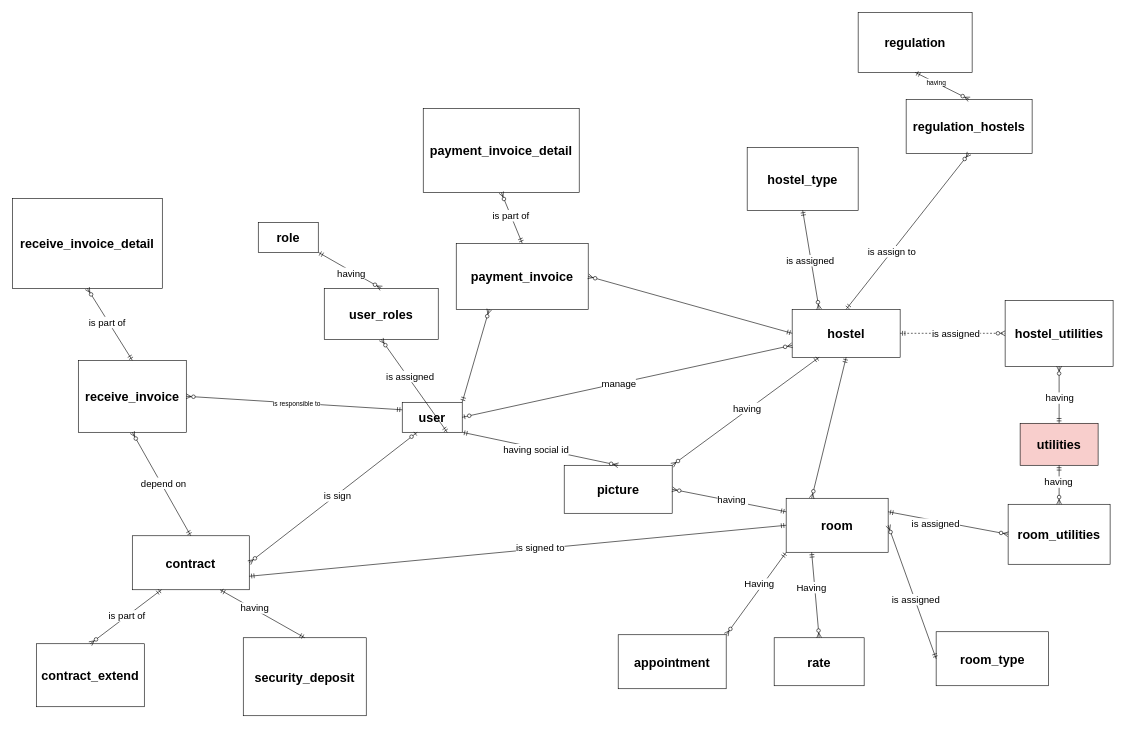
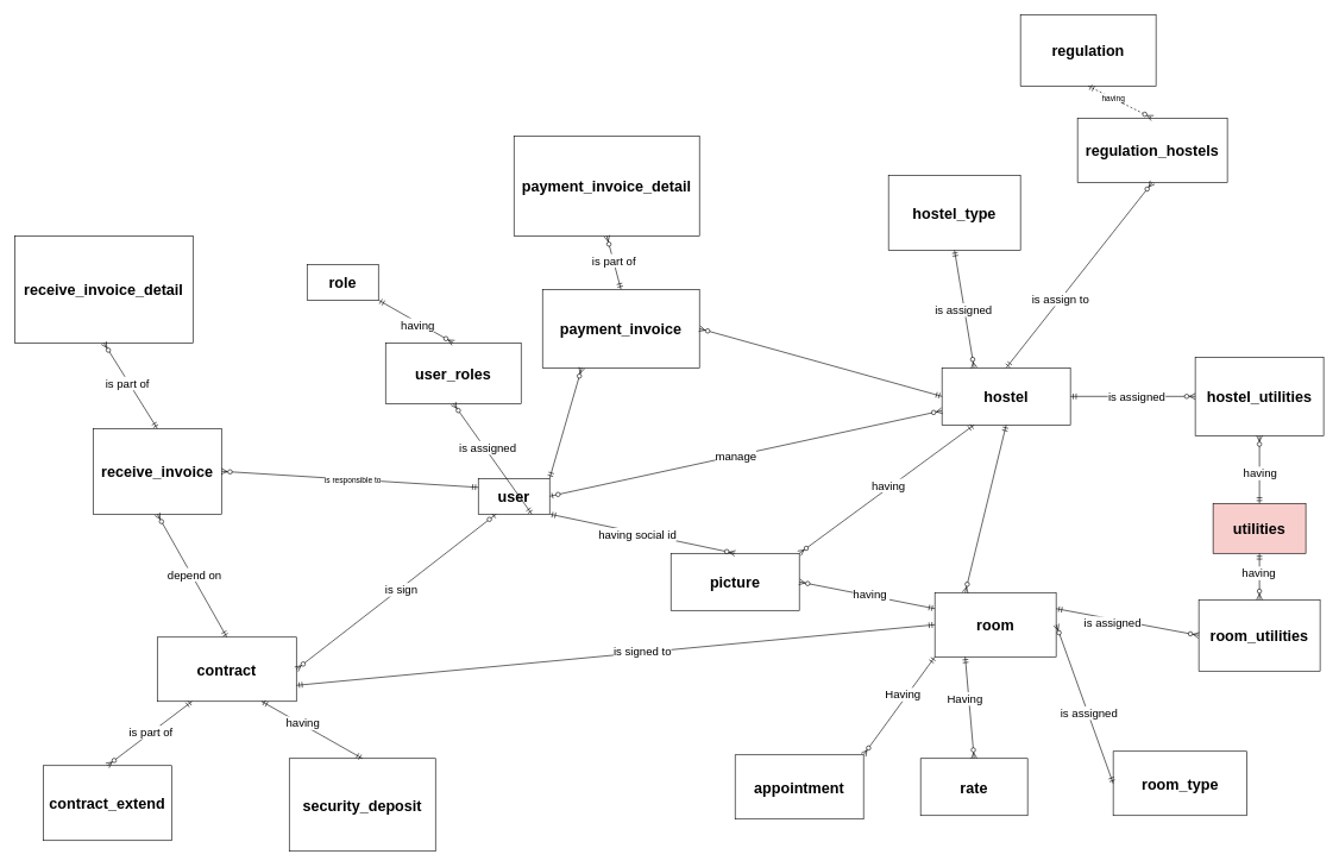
- <mxCell id="41" value="" style="fontSize=12;html=1;endArrow=ERzeroToMany;startArrow=ERmandOne;rounded=0;entryX=0.5;entryY=0;entryDx=0;entryDy=0;exitX=0.5;exitY=1;exitDx=0;exitDy=0;" edge="1" parent="1" source="14" target="15"><mxGeometry width="100" height="100" relative="1" as="geometry"><mxPoint x="1650" y="355" as="sourcePoint" /><mxPoint x="1940" y="360" as="targetPoint" /></mxGeometry></mxCell>
+ <mxCell id="41" value="" style="fontSize=12;html=1;endArrow=ERzeroToMany;startArrow=ERmandOne;rounded=0;entryX=0.5;entryY=0;entryDx=0;entryDy=0;exitX=0.5;exitY=1;exitDx=0;exitDy=0;dashed=1;" edge="1" parent="1" source="14" target="15"><mxGeometry width="100" height="100" relative="1" as="geometry"><mxPoint x="1650" y="355" as="sourcePoint" /><mxPoint x="1940" y="360" as="targetPoint" /></mxGeometry></mxCell>
- <mxCell id="9" value="payment_invoice_detail" style="html=1;dashed=0;whiteSpace=wrap;fontSize=21;fontStyle=1" vertex="1" parent="1"><mxGeometry x="705" y="180" width="260" height="140" as="geometry" /></mxCell>
+ <mxCell id="9" value="payment_invoice_detail" style="html=1;dashed=0;whiteSpace=wrap;fontSize=21;fontStyle=1" vertex="1" parent="1"><mxGeometry x="720" y="190" width="260" height="140" as="geometry" /></mxCell>
- <mxCell id="34" value="" style="fontSize=12;html=1;endArrow=ERzeroToMany;startArrow=ERmandOne;rounded=0;entryX=0;entryY=0.5;entryDx=0;entryDy=0;exitX=1;exitY=0.5;exitDx=0;exitDy=0;dashed=1;" edge="1" parent="1" source="5" target="7"><mxGeometry width="100" height="100" relative="1" as="geometry"><mxPoint x="1525" y="615" as="sourcePoint" /><mxPoint x="1670" y="495" as="targetPoint" /></mxGeometry></mxCell>
+ <mxCell id="34" value="" style="fontSize=12;html=1;endArrow=ERzeroToMany;startArrow=ERmandOne;rounded=0;entryX=0;entryY=0.5;entryDx=0;entryDy=0;exitX=1;exitY=0.5;exitDx=0;exitDy=0;" edge="1" parent="1" source="5" target="7"><mxGeometry width="100" height="100" relative="1" as="geometry"><mxPoint x="1525" y="615" as="sourcePoint" /><mxPoint x="1670" y="495" as="targetPoint" /></mxGeometry></mxCell>
